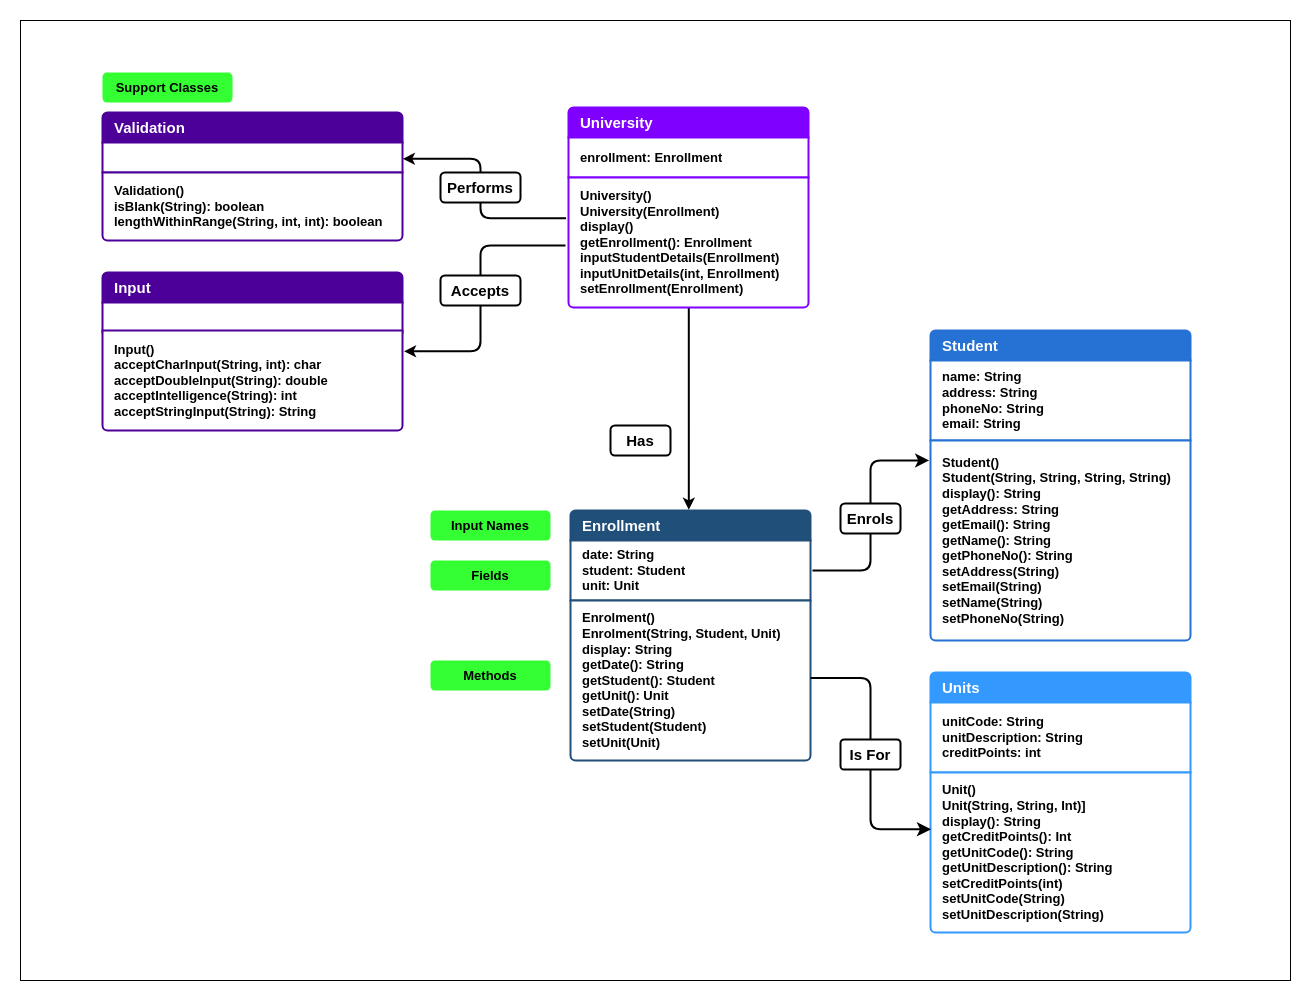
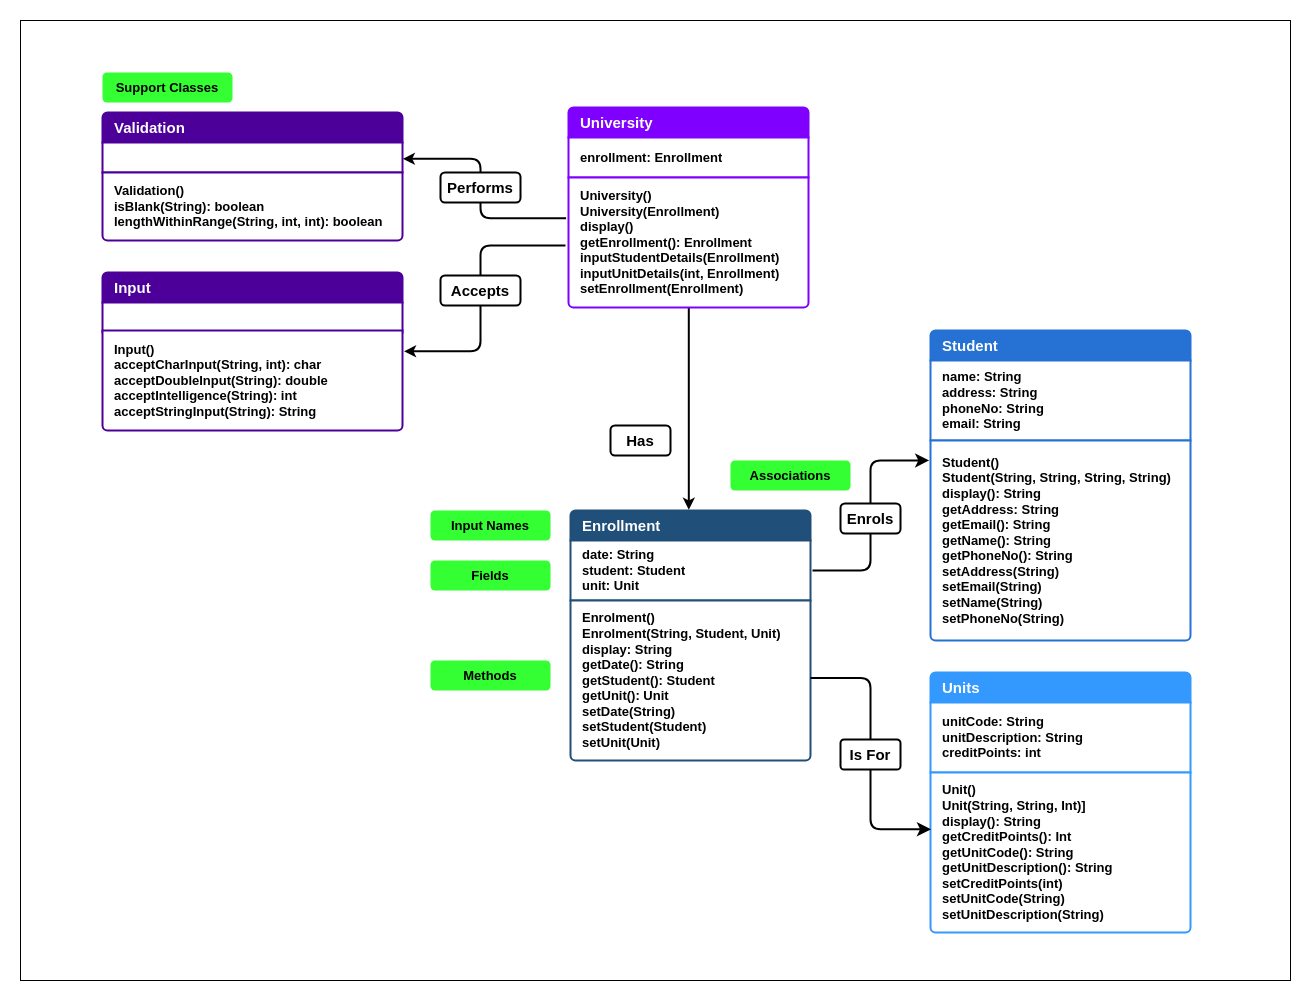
+ <mxCell id="20" value="Associations" style="rounded=1;whiteSpace=wrap;html=1;fillColor=#33FF33;fontColor=#000000;strokeColor=none;fontStyle=1;fontSize=13;imageHeight=24;" parent="3" vertex="1"><mxGeometry x="160" y="130" width="120" height="30" as="geometry" /></mxCell>
